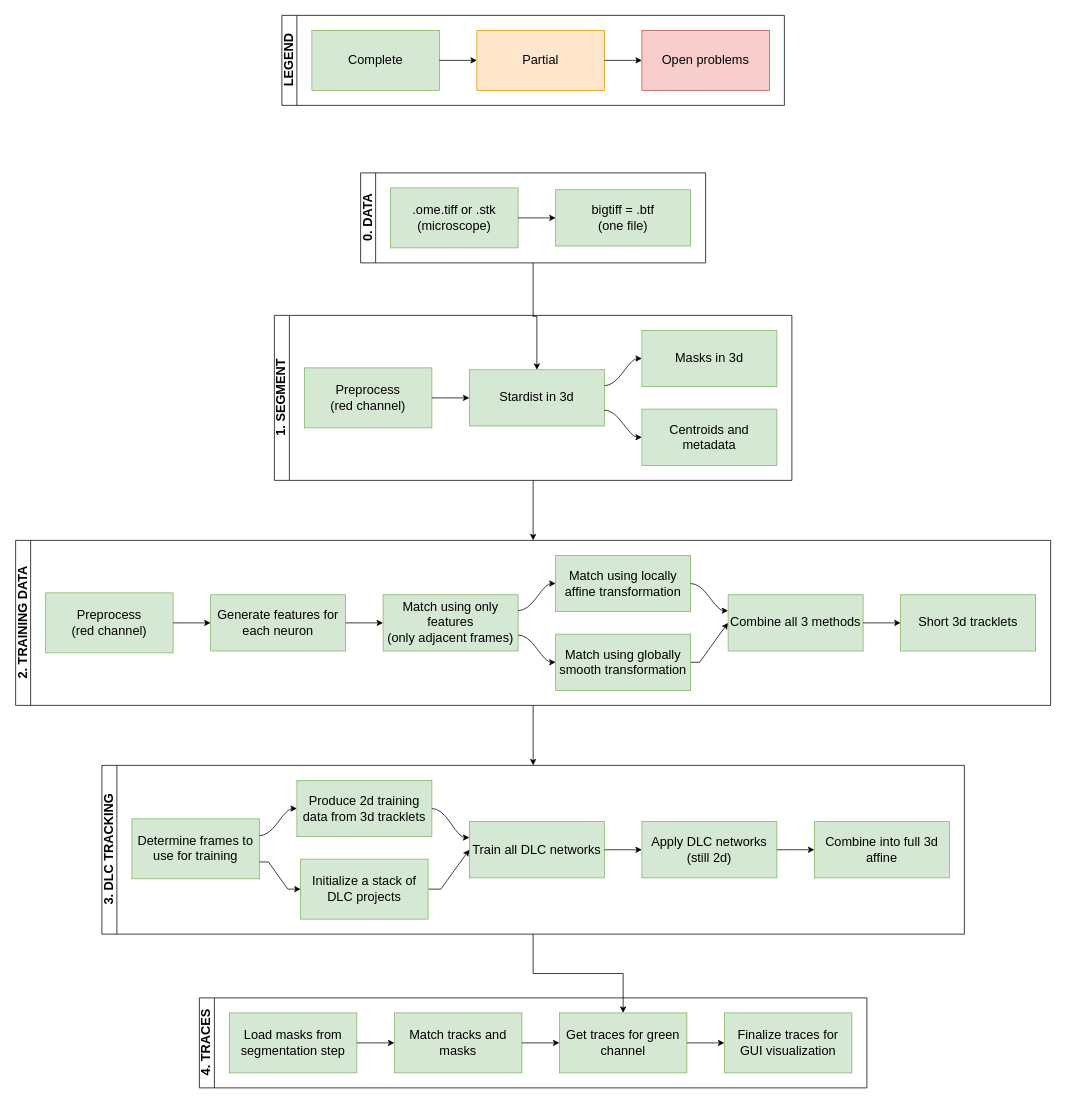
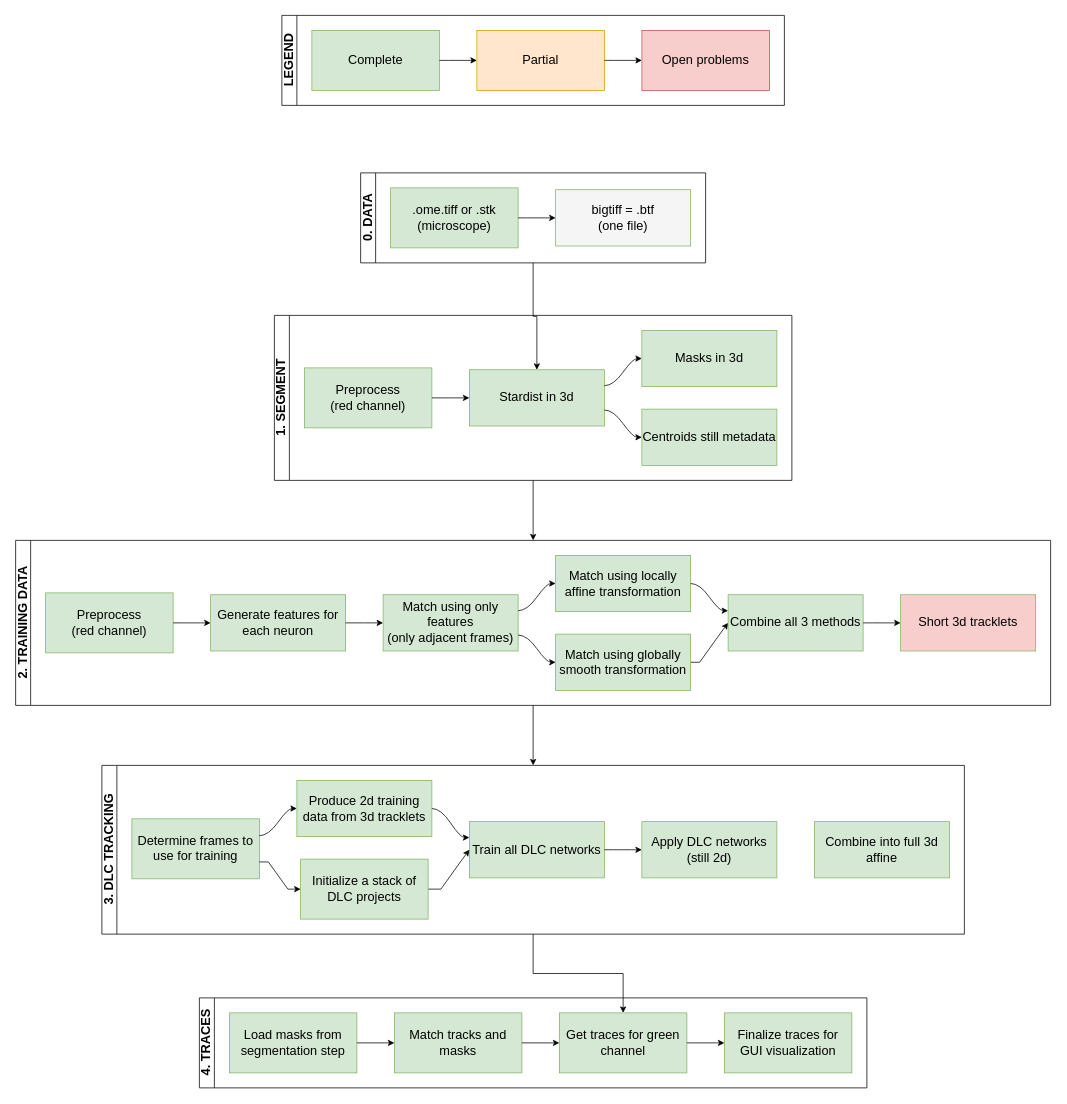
- <mxCell id="5" value="bigtiff = .btf&lt;br style=&quot;font-size: 17px&quot;&gt;(one file)" style="whiteSpace=wrap;html=1;fontSize=17;fillColor=#d5e8d4;strokeColor=#82b366;" parent="3" vertex="1"><mxGeometry x="260" y="22.5" width="180" height="75" as="geometry" /></mxCell>
+ <mxCell id="5" value="bigtiff = .btf&lt;br style=&quot;font-size: 17px&quot;&gt;(one file)" style="whiteSpace=wrap;html=1;fontSize=17;fillColor=#f5f5f5;strokeColor=#82b366;" parent="3" vertex="1"><mxGeometry x="260" y="22.5" width="180" height="75" as="geometry" /></mxCell>
- <mxCell id="15" value="Centroids and metadata" style="whiteSpace=wrap;html=1;fontSize=17;fillColor=#d5e8d4;strokeColor=#82b366;" parent="8" vertex="1"><mxGeometry x="490" y="125" width="180" height="75" as="geometry" /></mxCell>
+ <mxCell id="15" value="Centroids still metadata" style="whiteSpace=wrap;html=1;fontSize=17;fillColor=#d5e8d4;strokeColor=#82b366;" parent="8" vertex="1"><mxGeometry x="490" y="125" width="180" height="75" as="geometry" /></mxCell>
- <mxCell id="31" value="Short 3d tracklets" style="whiteSpace=wrap;html=1;fontSize=17;fillColor=#d5e8d4;strokeColor=#82b366;" parent="17" vertex="1"><mxGeometry x="1180" y="72.5" width="180" height="75" as="geometry" /></mxCell>
+ <mxCell id="31" value="Short 3d tracklets" style="whiteSpace=wrap;html=1;fontSize=17;fillColor=#f8cecc;strokeColor=#82b366;" parent="17" vertex="1"><mxGeometry x="1180" y="72.5" width="180" height="75" as="geometry" /></mxCell>
- <mxCell id="44" value="" style="html=1;curved=1;noEdgeStyle=1;orthogonal=1;fontSize=17;" parent="33" source="43" target="45" edge="1"><mxGeometry relative="1" as="geometry"><mxPoint x="840" y="1142.5" as="sourcePoint" /><Array as="points"><mxPoint x="912" y="112.5" /><mxPoint x="938" y="112.5" /></Array></mxGeometry></mxCell>
